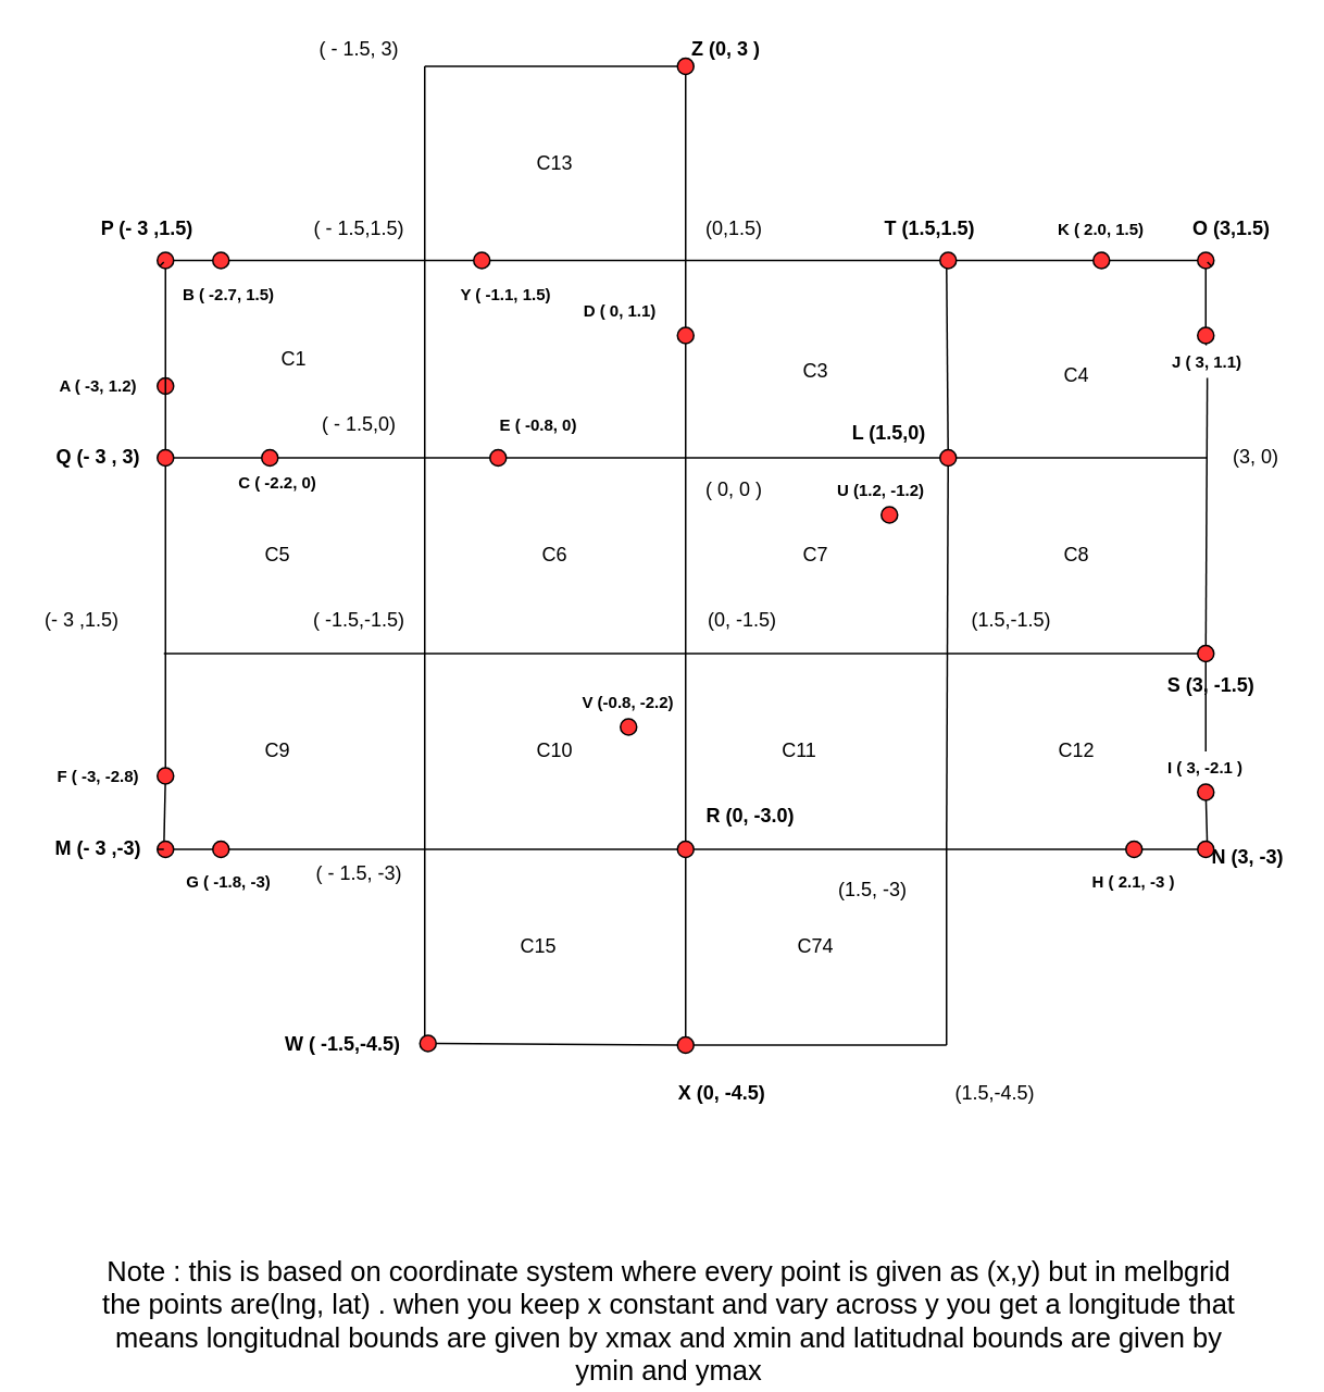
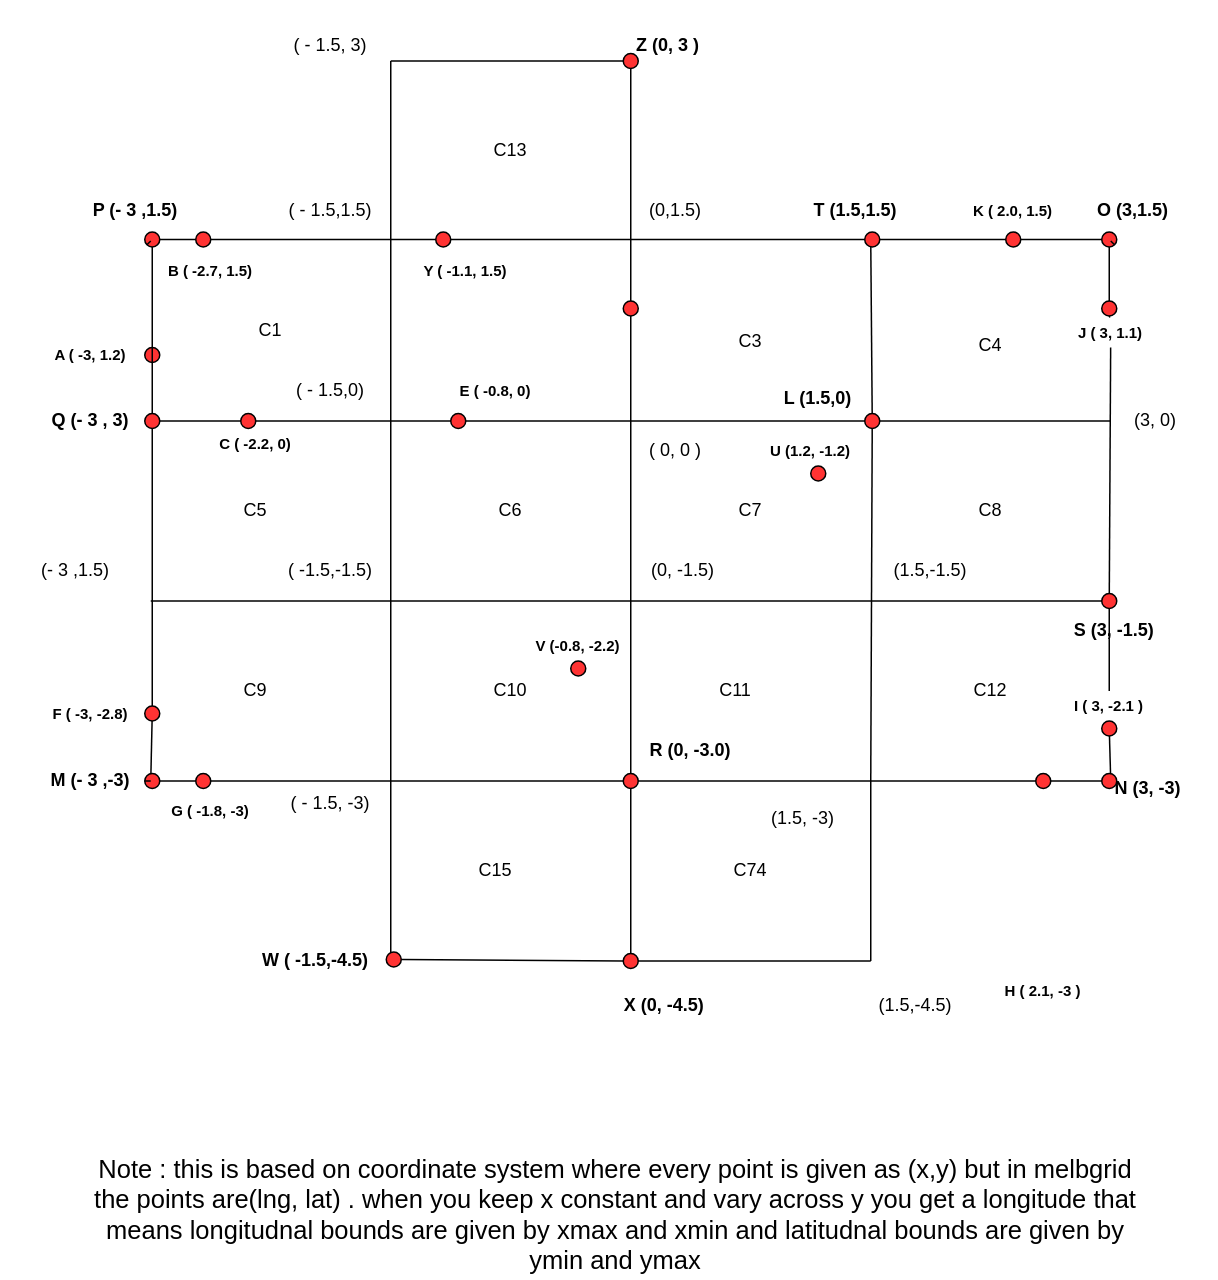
- <mxCell id="100" value="&lt;b&gt;D ( 0, 1.1)&lt;/b&gt;" style="text;html=1;strokeColor=none;fillColor=none;align=center;verticalAlign=middle;whiteSpace=wrap;rounded=0;fontSize=10;" vertex="1" parent="1"><mxGeometry x="350" y="180" width="60" height="20" as="geometry" /></mxCell>
- <mxCell id="104" value="&lt;b&gt;H ( 2.1, -3 )&lt;/b&gt;" style="text;html=1;strokeColor=none;fillColor=none;align=center;verticalAlign=middle;whiteSpace=wrap;rounded=0;fontSize=10;" vertex="1" parent="1"><mxGeometry x="665" y="530" width="60" height="20" as="geometry" /></mxCell>
+ <mxCell id="104" value="&lt;b&gt;H ( 2.1, -3 )&lt;/b&gt;" style="text;html=1;strokeColor=none;fillColor=none;align=center;verticalAlign=middle;whiteSpace=wrap;rounded=0;fontSize=10;" vertex="1" parent="1"><mxGeometry x="665" y="650" width="60" height="20" as="geometry" /></mxCell>
